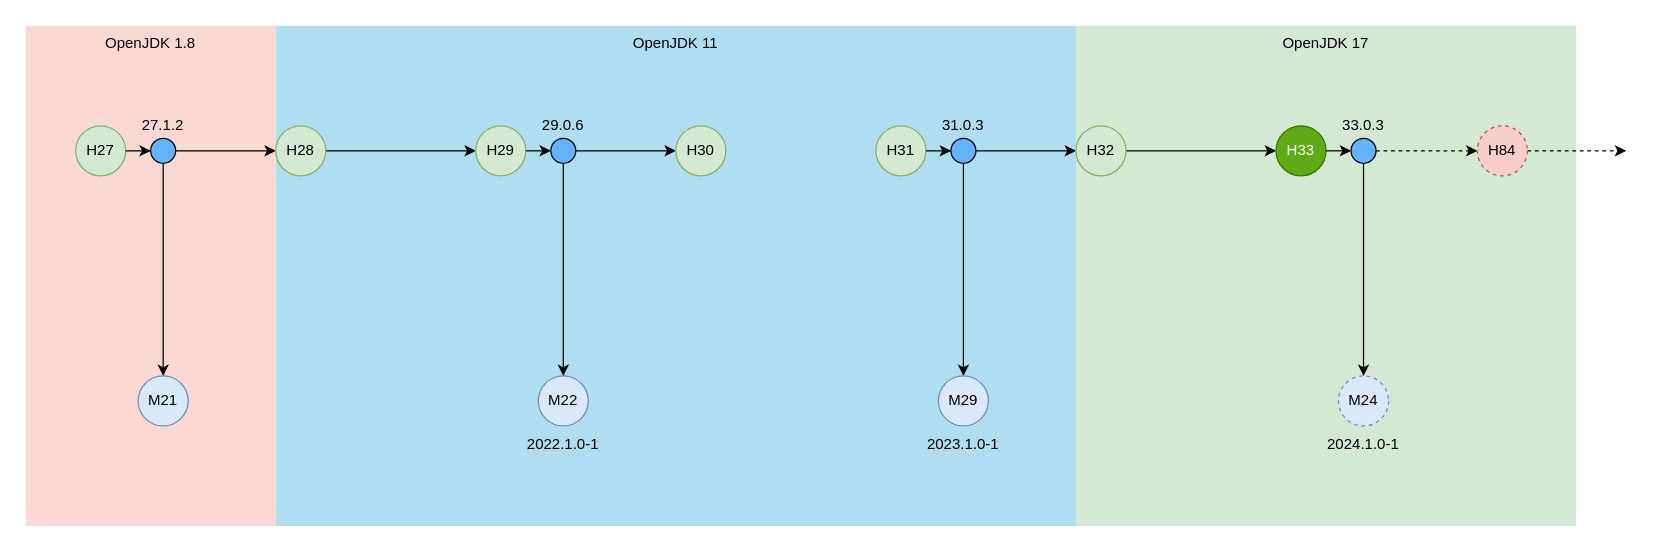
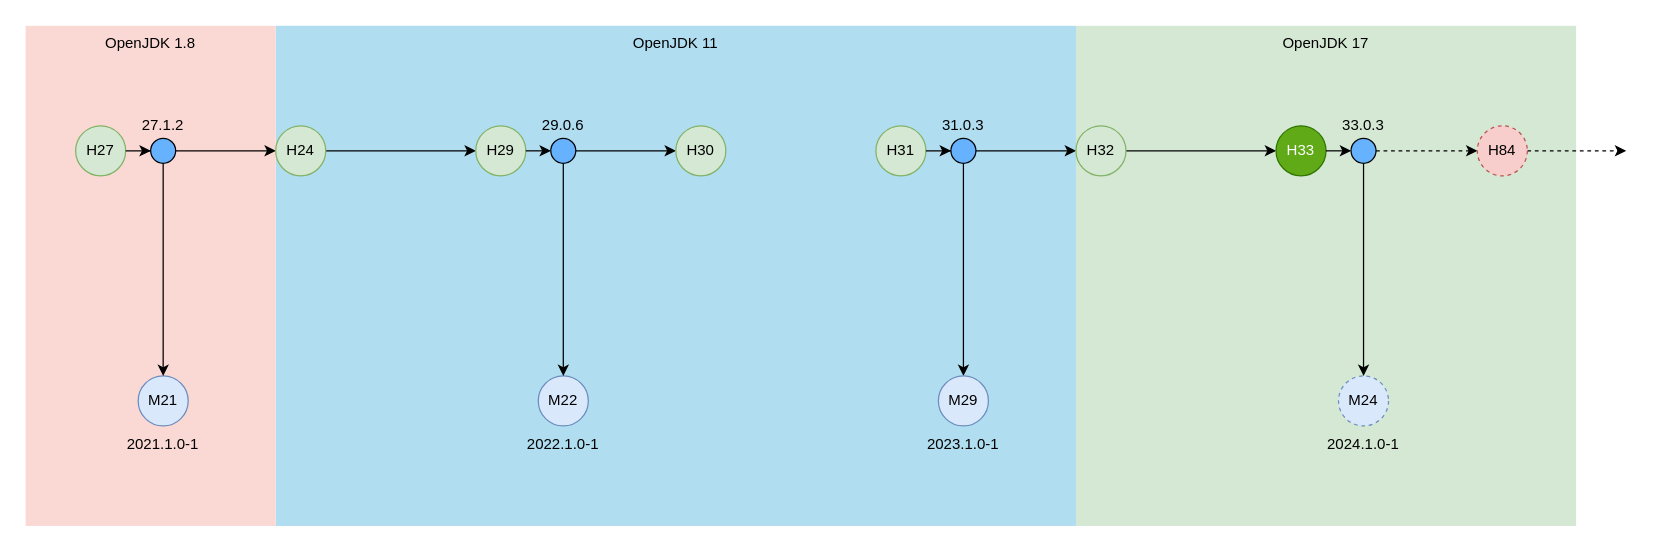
- <mxCell id="8" value="H28" style="ellipse;whiteSpace=wrap;html=1;aspect=fixed;fillColor=#d5e8d4;strokeColor=#82b366;" parent="1" vertex="1"><mxGeometry x="220" y="100" width="40" height="40" as="geometry" /></mxCell>
+ <mxCell id="8" value="H24" style="ellipse;whiteSpace=wrap;html=1;aspect=fixed;fillColor=#d5e8d4;strokeColor=#82b366;" parent="1" vertex="1"><mxGeometry x="220" y="100" width="40" height="40" as="geometry" /></mxCell>
+ <mxCell id="41" value="2021.1.0-1" style="text;html=1;align=center;verticalAlign=middle;whiteSpace=wrap;rounded=0;" parent="1" vertex="1"><mxGeometry x="100" y="340" width="60" height="30" as="geometry" /></mxCell>
